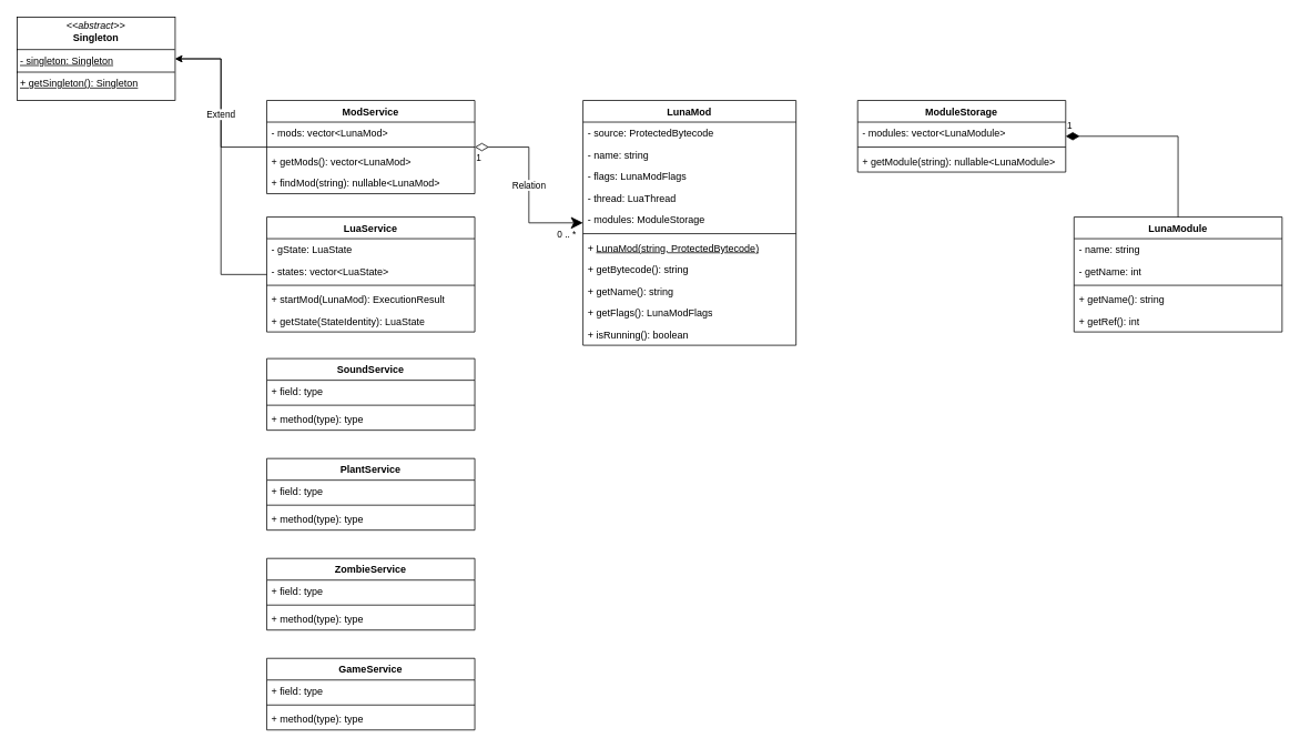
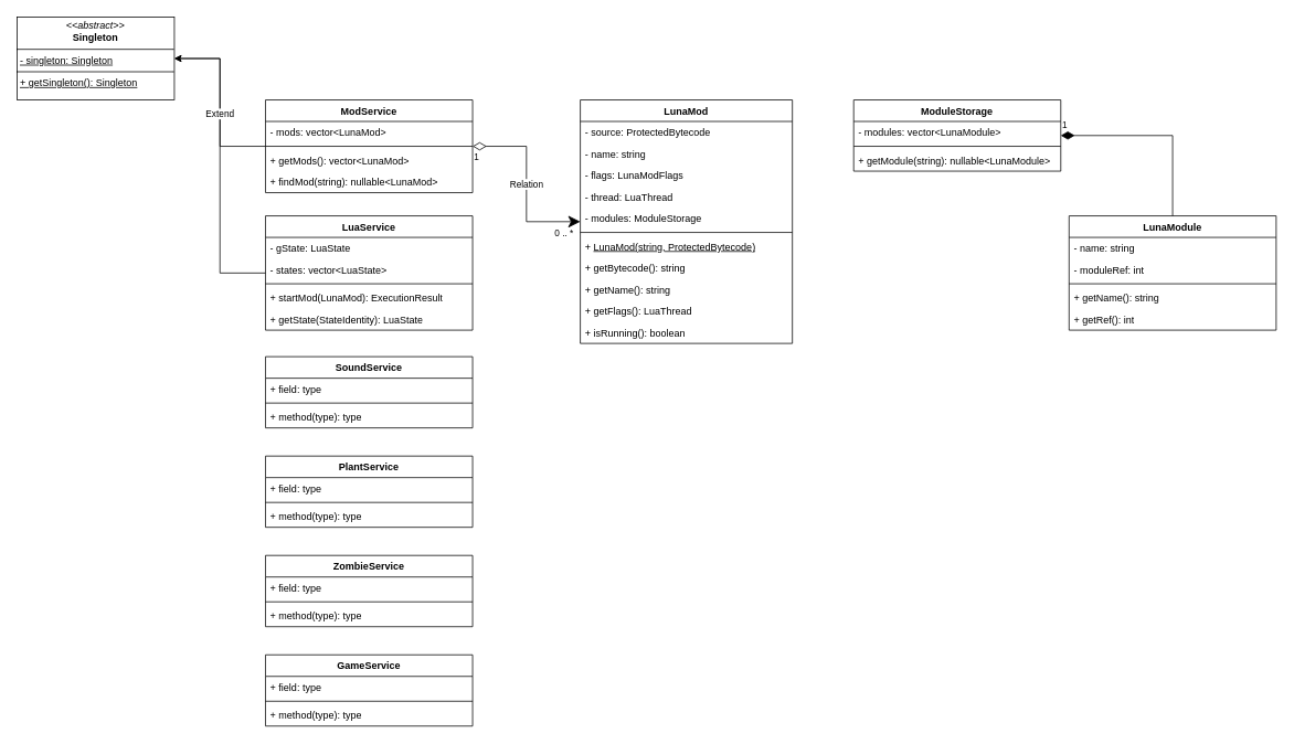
- <mxCell id="38" value="- getName: int" style="text;strokeColor=none;fillColor=none;align=left;verticalAlign=top;spacingLeft=4;spacingRight=4;overflow=hidden;rotatable=0;points=[[0,0.5],[1,0.5]];portConstraint=eastwest;whiteSpace=wrap;html=1;" vertex="1" parent="36"><mxGeometry y="52" width="250" height="26" as="geometry" /></mxCell>
+ <mxCell id="38" value="- moduleRef: int" style="text;strokeColor=none;fillColor=none;align=left;verticalAlign=top;spacingLeft=4;spacingRight=4;overflow=hidden;rotatable=0;points=[[0,0.5],[1,0.5]];portConstraint=eastwest;whiteSpace=wrap;html=1;" vertex="1" parent="36"><mxGeometry y="52" width="250" height="26" as="geometry" /></mxCell>
- <mxCell id="12" value="+ getFlags(): LunaModFlags" style="text;strokeColor=none;fillColor=none;align=left;verticalAlign=top;spacingLeft=4;spacingRight=4;overflow=hidden;rotatable=0;points=[[0,0.5],[1,0.5]];portConstraint=eastwest;whiteSpace=wrap;html=1;" vertex="1" parent="2"><mxGeometry y="242" width="256" height="26" as="geometry" /></mxCell>
+ <mxCell id="12" value="+ getFlags(): LuaThread" style="text;strokeColor=none;fillColor=none;align=left;verticalAlign=top;spacingLeft=4;spacingRight=4;overflow=hidden;rotatable=0;points=[[0,0.5],[1,0.5]];portConstraint=eastwest;whiteSpace=wrap;html=1;" vertex="1" parent="2"><mxGeometry y="242" width="256" height="26" as="geometry" /></mxCell>
